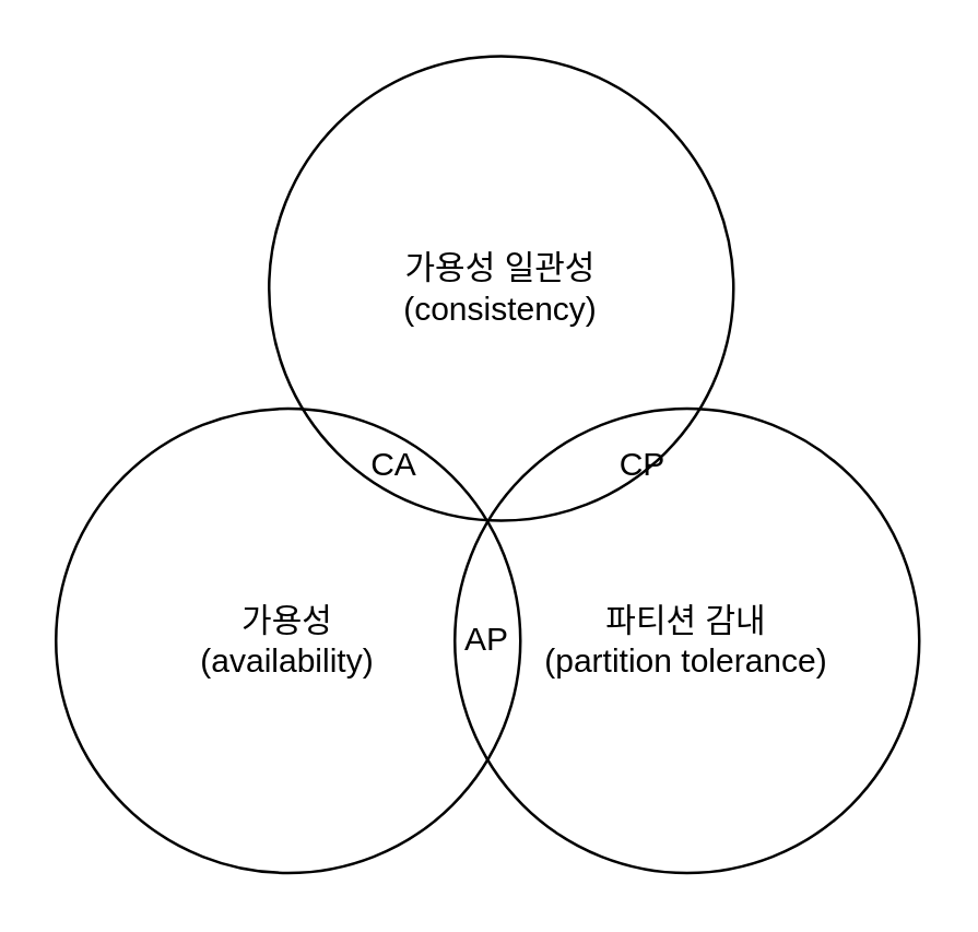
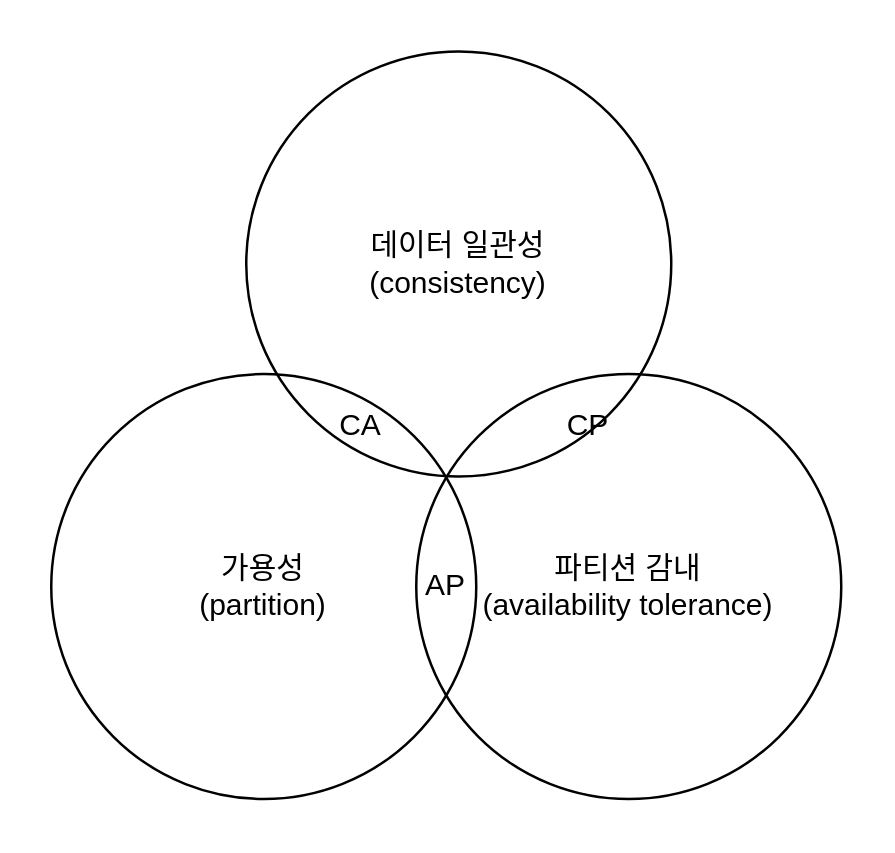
- <mxCell id="2" value="가용성 일관성&lt;div&gt;(consistency)&lt;/div&gt;" style="ellipse;whiteSpace=wrap;html=1;aspect=fixed;fillColor=none;" vertex="1" parent="1"><mxGeometry x="98" y="20" width="170" height="170" as="geometry" /></mxCell>
+ <mxCell id="2" value="데이터 일관성&lt;div&gt;(consistency)&lt;/div&gt;" style="ellipse;whiteSpace=wrap;html=1;aspect=fixed;fillColor=none;" vertex="1" parent="1"><mxGeometry x="98" y="20" width="170" height="170" as="geometry" /></mxCell>
- <mxCell id="3" value="가용성&lt;div&gt;(availability)&lt;/div&gt;" style="ellipse;whiteSpace=wrap;html=1;aspect=fixed;fillColor=none;" vertex="1" parent="1"><mxGeometry x="20" y="149" width="170" height="170" as="geometry" /></mxCell>
+ <mxCell id="3" value="가용성&lt;div&gt;(partition)&lt;/div&gt;" style="ellipse;whiteSpace=wrap;html=1;aspect=fixed;fillColor=none;" vertex="1" parent="1"><mxGeometry x="20" y="149" width="170" height="170" as="geometry" /></mxCell>
- <mxCell id="4" value="파티션 감내&lt;br&gt;(partition tolerance)" style="ellipse;whiteSpace=wrap;html=1;aspect=fixed;fillColor=none;" vertex="1" parent="1"><mxGeometry x="166" y="149" width="170" height="170" as="geometry" /></mxCell>
+ <mxCell id="4" value="파티션 감내&lt;br&gt;(availability tolerance)" style="ellipse;whiteSpace=wrap;html=1;aspect=fixed;fillColor=none;" vertex="1" parent="1"><mxGeometry x="166" y="149" width="170" height="170" as="geometry" /></mxCell>
